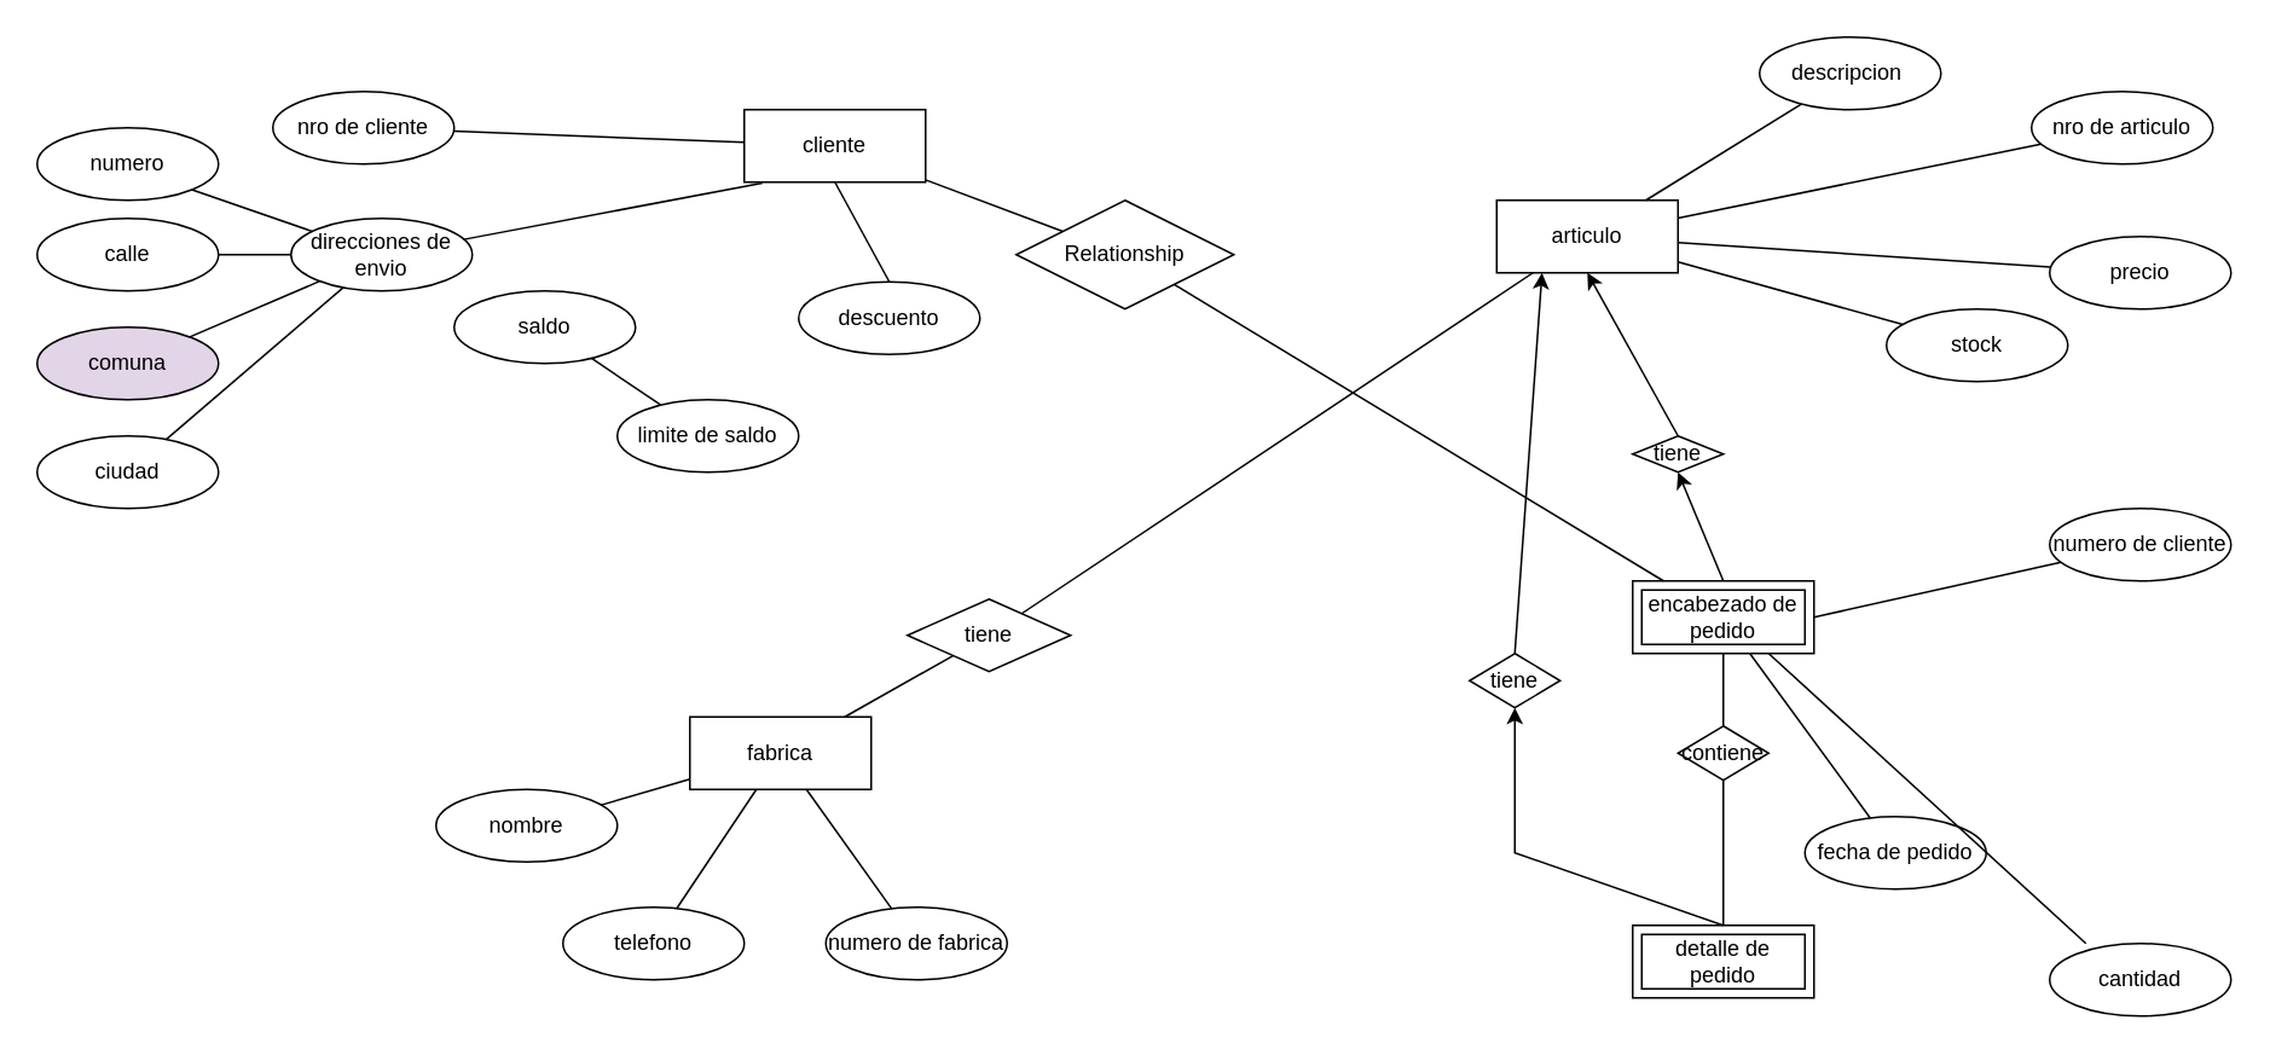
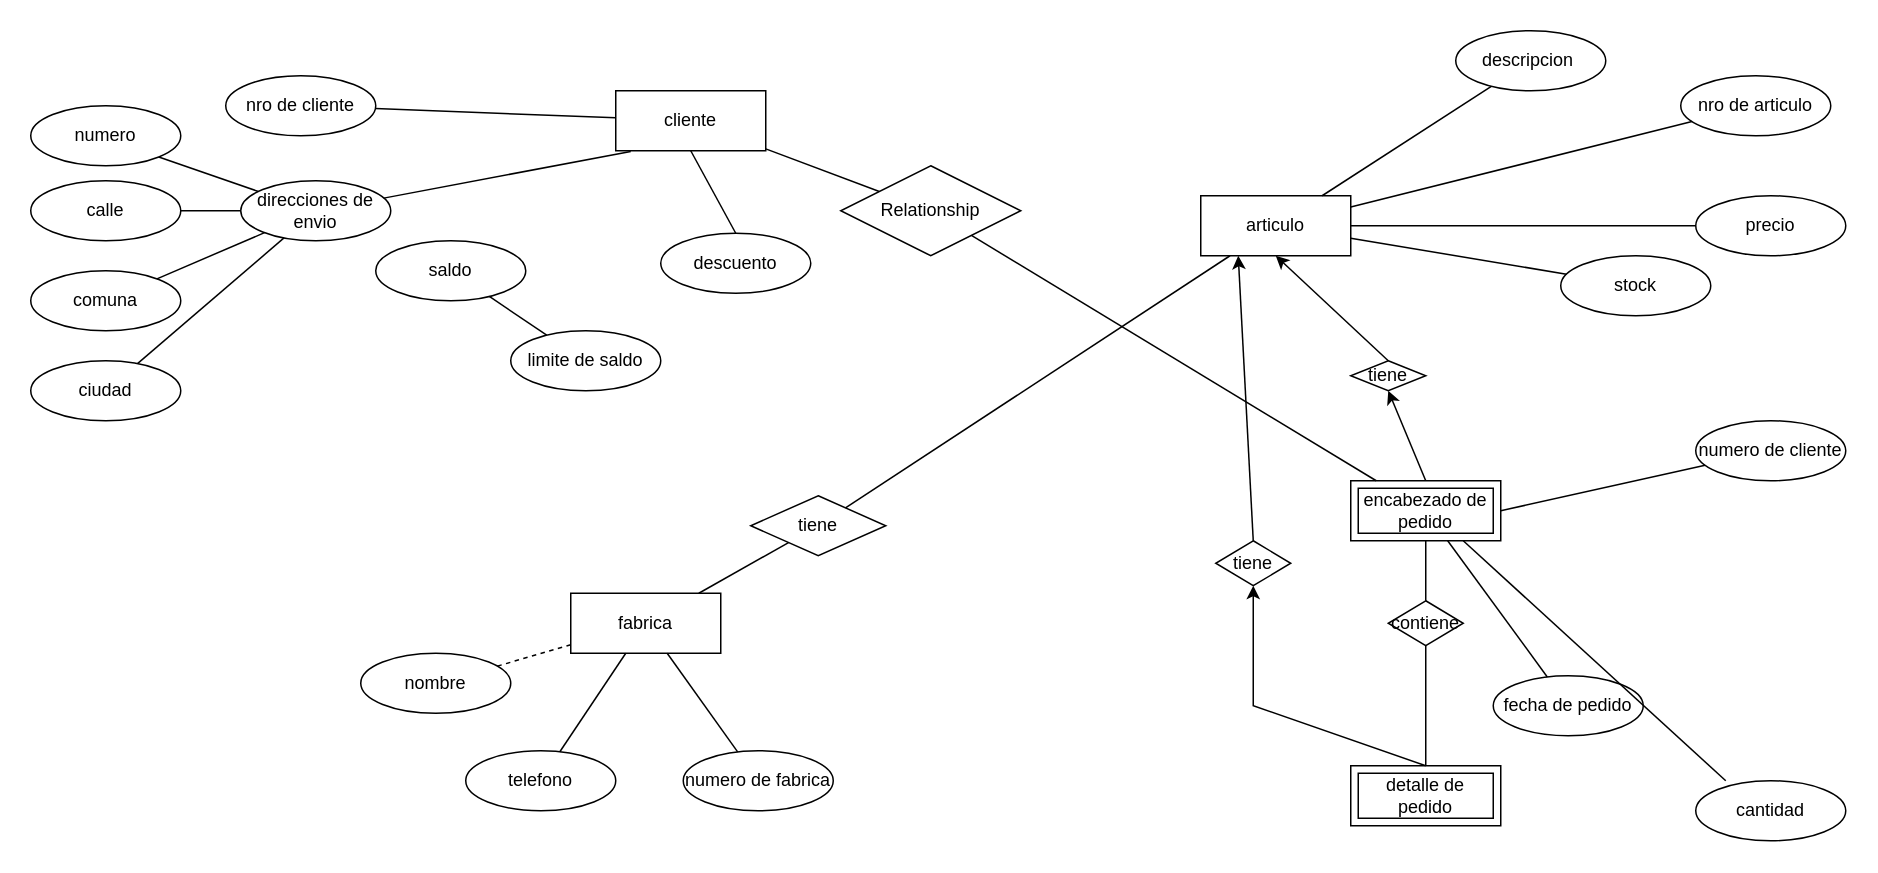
- <mxCell id="8" value="articulo" style="whiteSpace=wrap;html=1;align=center;" parent="1" vertex="1"><mxGeometry x="825" y="110" width="100" height="40" as="geometry" /></mxCell>
+ <mxCell id="8" value="articulo" style="whiteSpace=wrap;html=1;align=center;" parent="1" vertex="1"><mxGeometry x="800" y="130" width="100" height="40" as="geometry" /></mxCell>
- <mxCell id="29" value="comuna" style="ellipse;whiteSpace=wrap;html=1;align=center;fillColor=#e1d5e7;" parent="1" vertex="1"><mxGeometry x="20" y="180" width="100" height="40" as="geometry" /></mxCell>
+ <mxCell id="29" value="comuna" style="ellipse;whiteSpace=wrap;html=1;align=center;" parent="1" vertex="1"><mxGeometry x="20" y="180" width="100" height="40" as="geometry" /></mxCell>
- <mxCell id="46" value="" style="endArrow=none;html=1;rounded=0;" parent="1" source="35" target="11" edge="1"><mxGeometry width="50" height="50" relative="1" as="geometry"><mxPoint x="490" y="510" as="sourcePoint" /><mxPoint x="540" y="460" as="targetPoint" /></mxGeometry></mxCell>
+ <mxCell id="46" value="" style="endArrow=none;html=1;rounded=0;dashed=1;" parent="1" source="35" target="11" edge="1"><mxGeometry width="50" height="50" relative="1" as="geometry"><mxPoint x="490" y="510" as="sourcePoint" /><mxPoint x="540" y="460" as="targetPoint" /></mxGeometry></mxCell>
